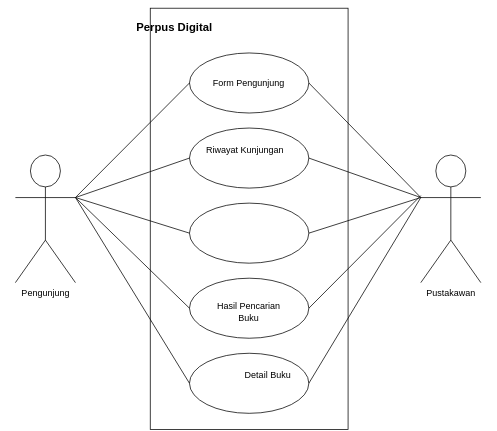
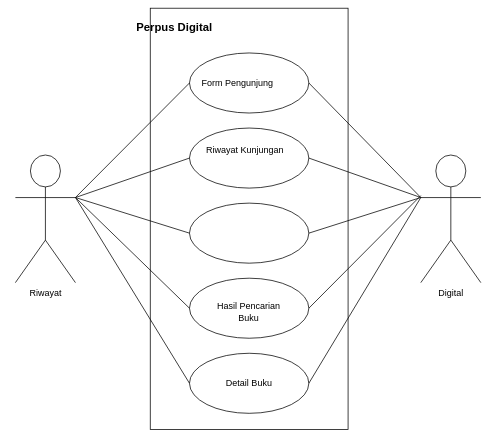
- <mxCell id="7" value="Form Pengunjung" style="text;html=1;strokeColor=none;fillColor=none;align=center;verticalAlign=middle;whiteSpace=wrap;rounded=0;" parent="1" vertex="1"><mxGeometry x="276.38" y="95" width="110" height="30" as="geometry" /></mxCell>
+ <mxCell id="7" value="Form Pengunjung" style="text;html=1;strokeColor=none;fillColor=none;align=center;verticalAlign=middle;whiteSpace=wrap;rounded=0;" parent="1" vertex="1"><mxGeometry x="261.38" y="95" width="110" height="30" as="geometry" /></mxCell>
- <mxCell id="4" value="Pengunjung" style="shape=umlActor;verticalLabelPosition=bottom;verticalAlign=top;html=1;outlineConnect=0;" parent="1" vertex="1"><mxGeometry x="20" y="205.94" width="80" height="170" as="geometry" /></mxCell>
+ <mxCell id="4" value="Riwayat" style="shape=umlActor;verticalLabelPosition=bottom;verticalAlign=top;html=1;outlineConnect=0;" parent="1" vertex="1"><mxGeometry x="20" y="205.94" width="80" height="170" as="geometry" /></mxCell>
- <mxCell id="5" value="Pustakawan" style="shape=umlActor;verticalLabelPosition=bottom;verticalAlign=top;html=1;outlineConnect=0;" parent="1" vertex="1"><mxGeometry x="560" y="205.94" width="80" height="170" as="geometry" /></mxCell>
+ <mxCell id="5" value="Digital" style="shape=umlActor;verticalLabelPosition=bottom;verticalAlign=top;html=1;outlineConnect=0;" parent="1" vertex="1"><mxGeometry x="560" y="205.94" width="80" height="170" as="geometry" /></mxCell>
- <mxCell id="14" value="Detail Buku" style="text;html=1;strokeColor=none;fillColor=none;align=center;verticalAlign=middle;whiteSpace=wrap;rounded=0;" parent="1" vertex="1"><mxGeometry x="312.07" y="485" width="88.62" height="30" as="geometry" /></mxCell>
+ <mxCell id="14" value="Detail Buku" style="text;html=1;strokeColor=none;fillColor=none;align=center;verticalAlign=middle;whiteSpace=wrap;rounded=0;" parent="1" vertex="1"><mxGeometry x="287.07" y="495" width="88.62" height="30" as="geometry" /></mxCell>
